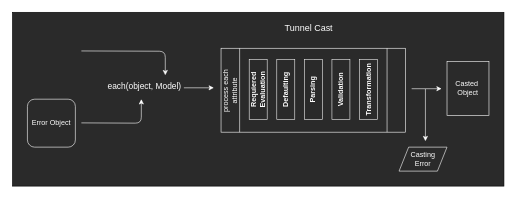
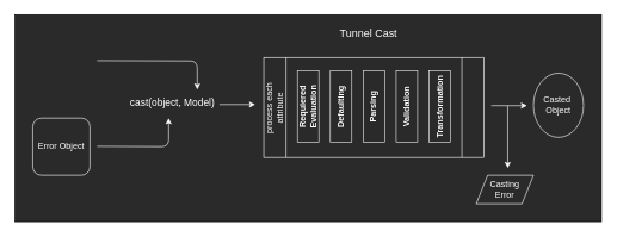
- <mxCell id="8" value="&lt;font style=&quot;font-size: 14px&quot; color=&quot;#ffffff&quot;&gt;each(object, Model)&lt;/font&gt;" style="text;html=1;align=center;verticalAlign=middle;resizable=0;points=[];autosize=1;" parent="4" vertex="1"><mxGeometry x="130" y="89" width="130" height="20" as="geometry" /></mxCell>
+ <mxCell id="8" value="&lt;font style=&quot;font-size: 14px&quot; color=&quot;#ffffff&quot;&gt;cast(object, Model)&lt;/font&gt;" style="text;html=1;align=center;verticalAlign=middle;resizable=0;points=[];autosize=1;" parent="4" vertex="1"><mxGeometry x="130" y="89" width="130" height="20" as="geometry" /></mxCell>
- <mxCell id="11" value="&lt;font color=&quot;#ffffff&quot;&gt;&lt;span&gt;Casted&amp;nbsp;&lt;/span&gt;&lt;br&gt;&lt;span&gt;Object&lt;/span&gt;&lt;/font&gt;" style="rounded=0;whiteSpace=wrap;html=1;fillColor=#2A2A2A;strokeColor=#FFFFFF;" parent="4" vertex="1"><mxGeometry x="700" y="57" width="70" height="90" as="geometry" /></mxCell>
+ <mxCell id="11" value="&lt;font color=&quot;#ffffff&quot;&gt;&lt;span&gt;Casted&amp;nbsp;&lt;/span&gt;&lt;br&gt;&lt;span&gt;Object&lt;/span&gt;&lt;/font&gt;" style="ellipse;whiteSpace=wrap;html=1;fillColor=#2A2A2A;strokeColor=#FFFFFF;" parent="4" vertex="1"><mxGeometry x="700" y="57" width="70" height="90" as="geometry" /></mxCell>
